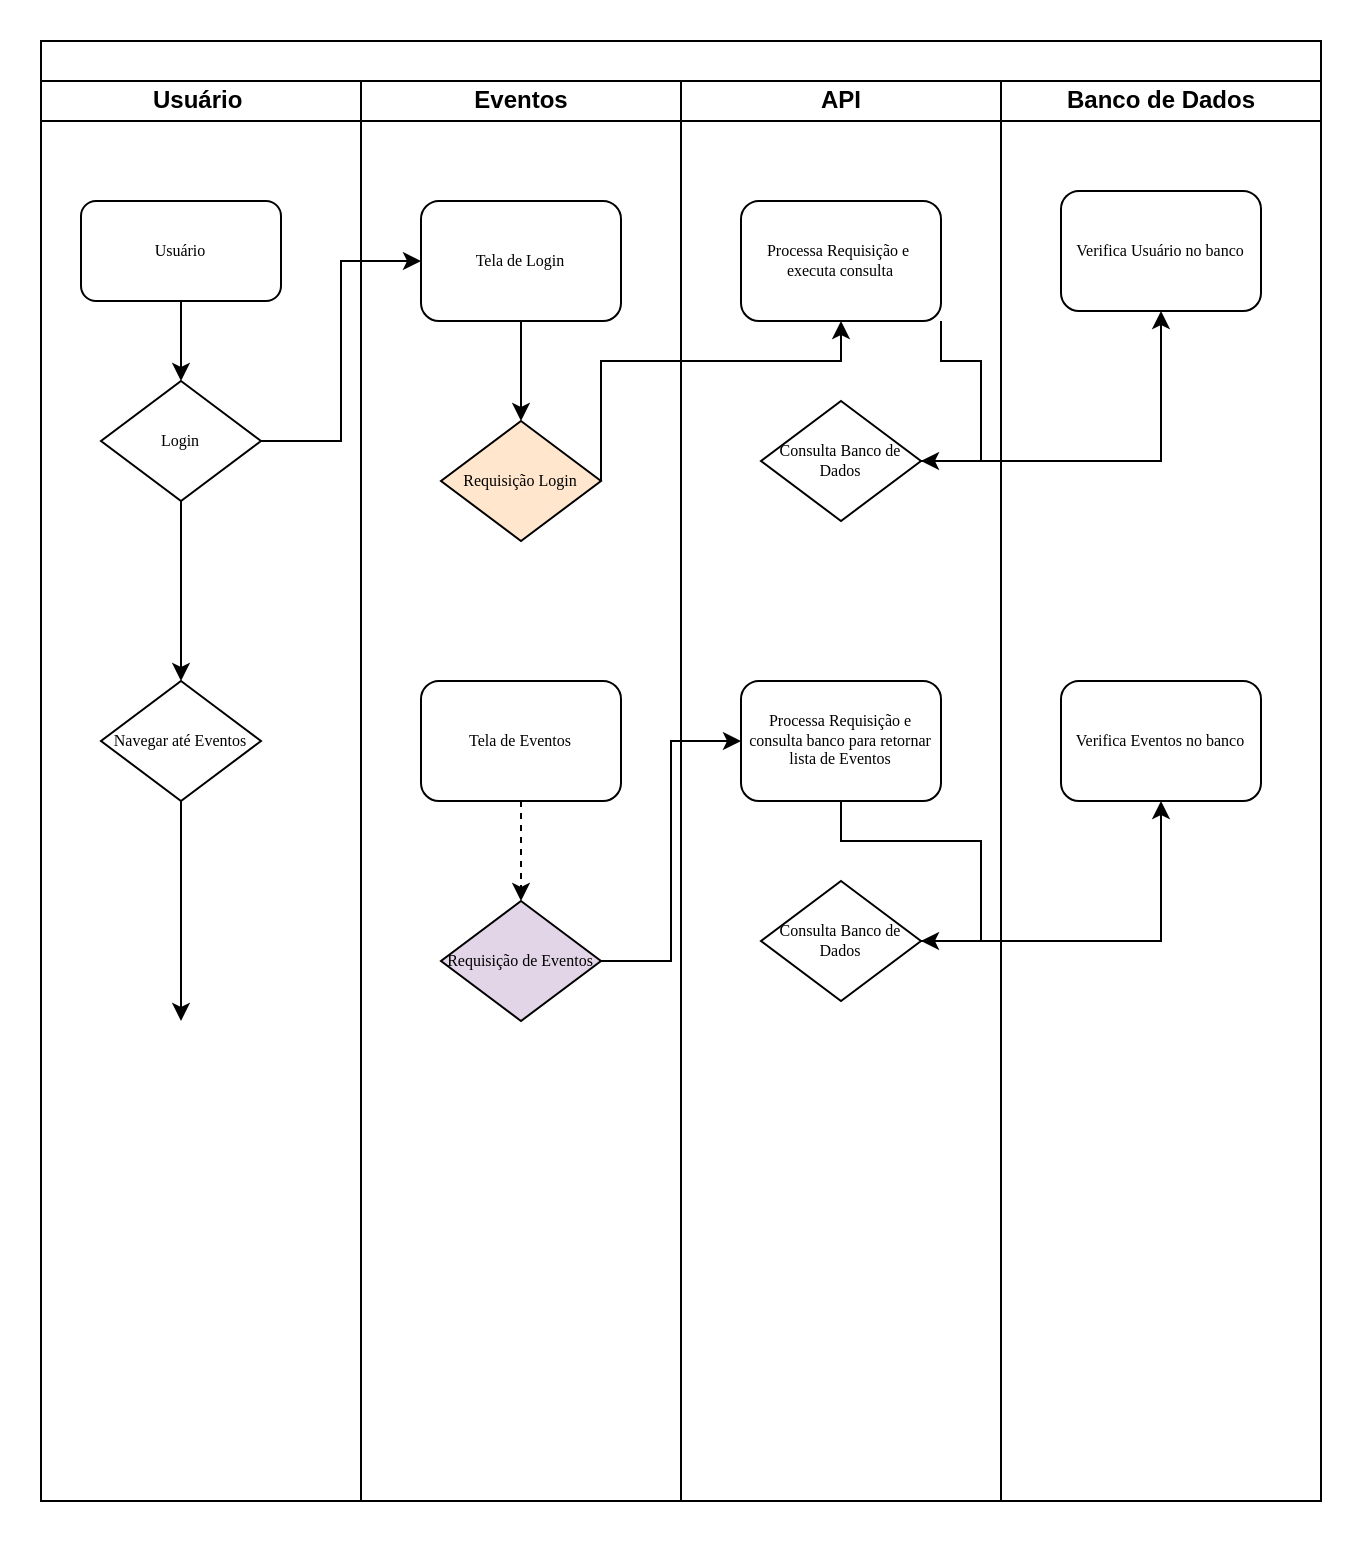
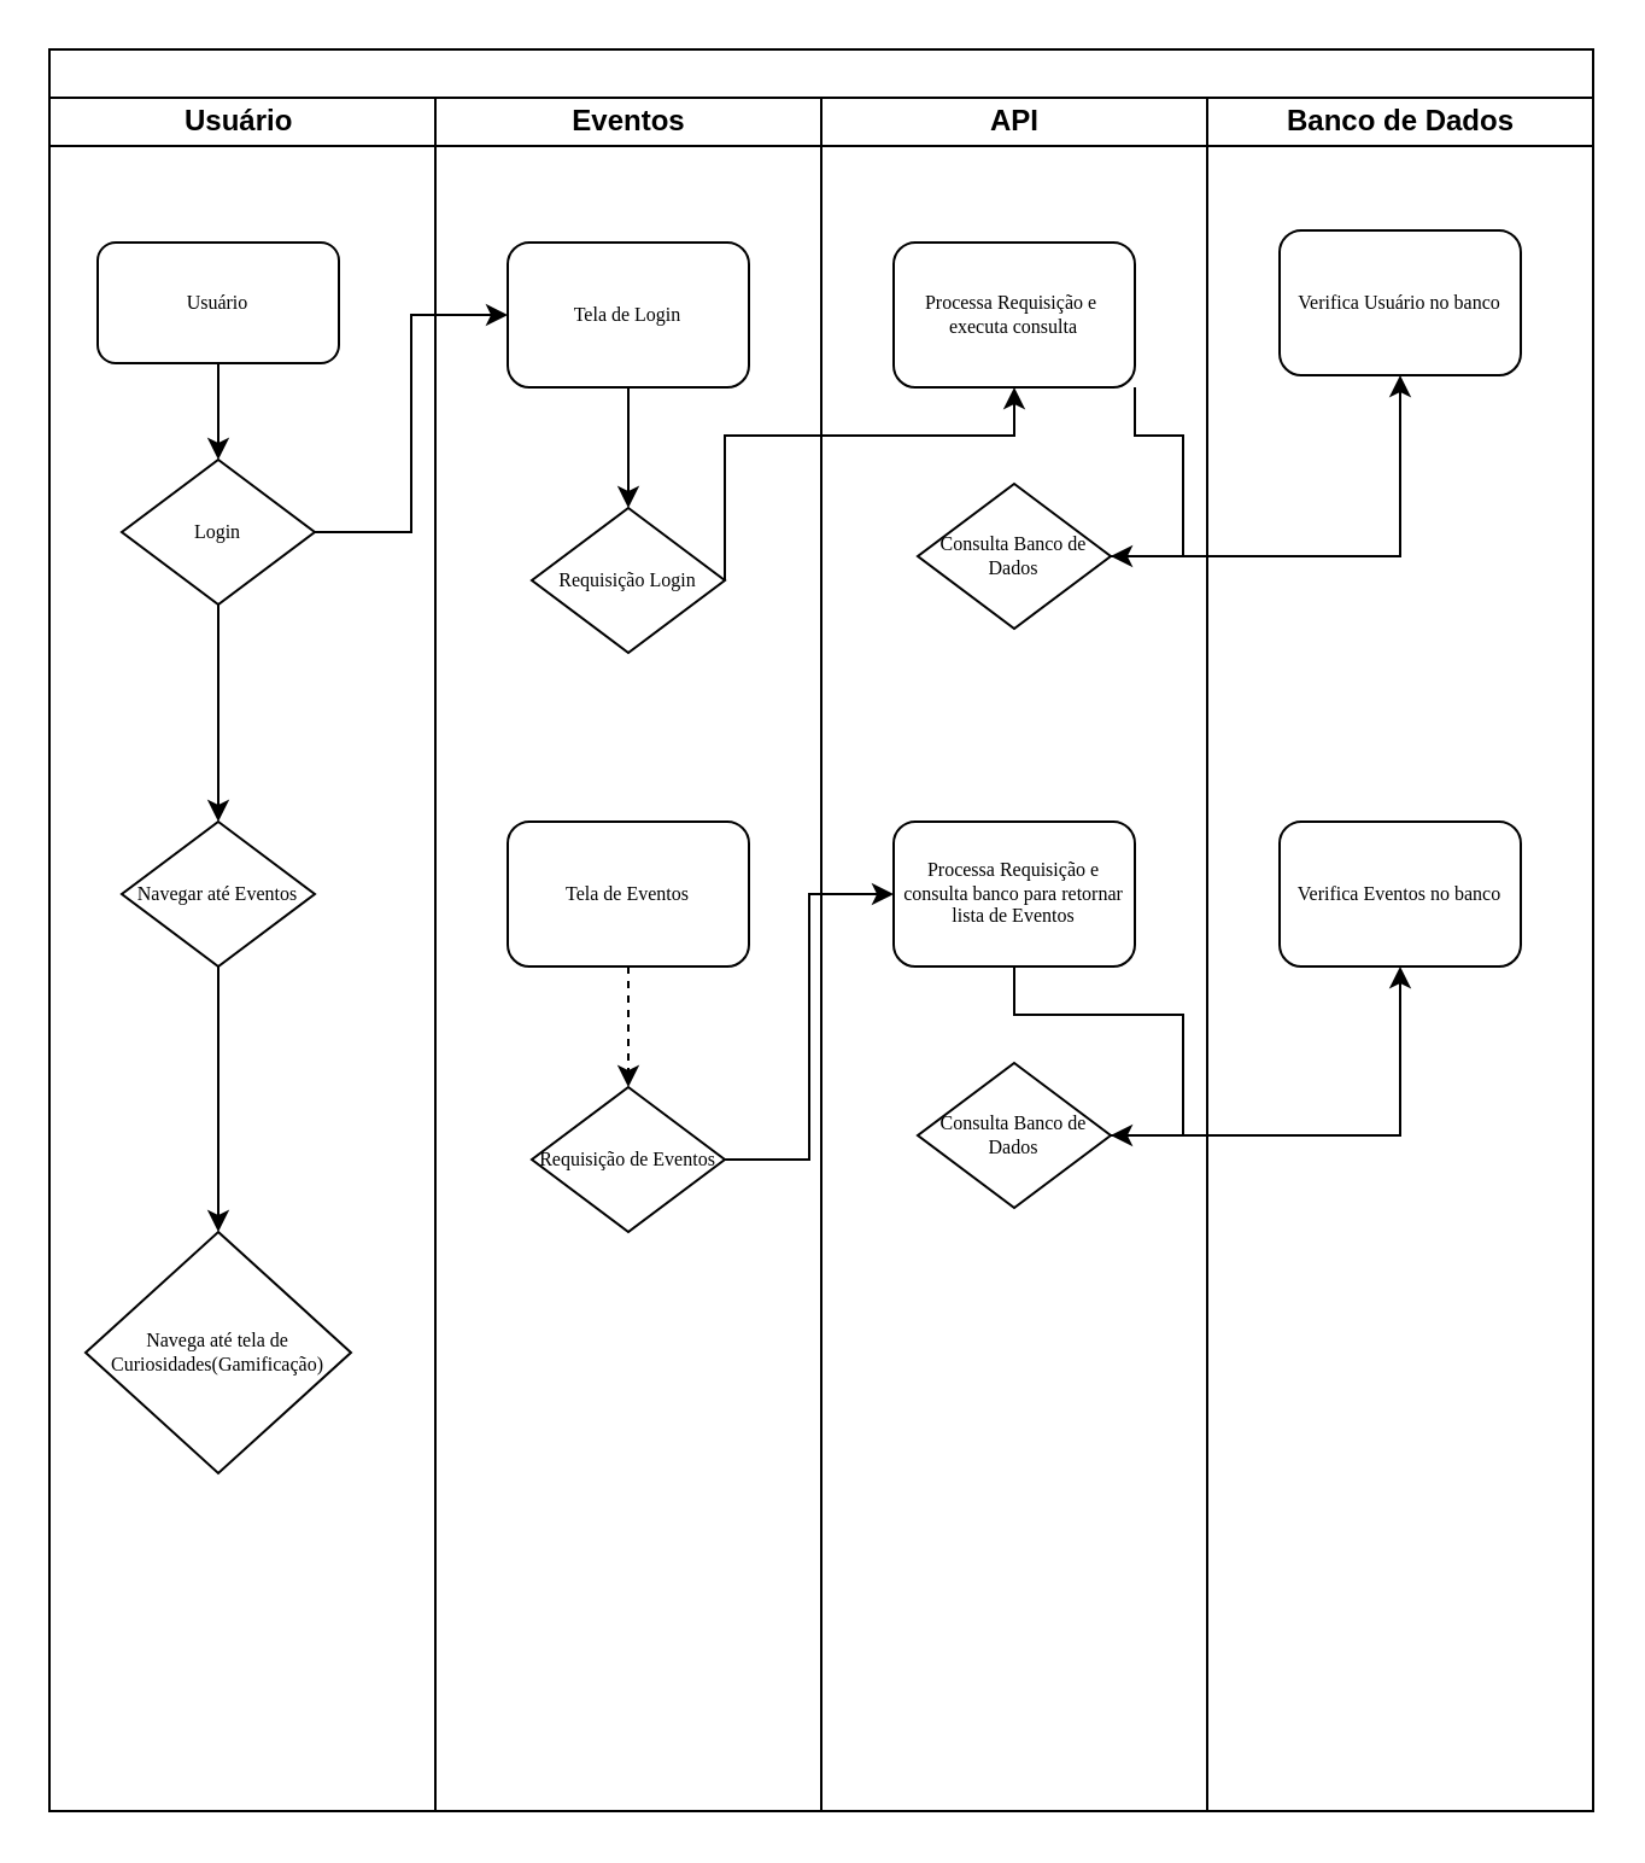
- <mxCell id="15" value="Requisição Login" style="rhombus;whiteSpace=wrap;html=1;rounded=0;shadow=0;labelBackgroundColor=none;strokeWidth=1;fontFamily=Verdana;fontSize=8;align=center;fillColor=#ffe6cc;" parent="12" vertex="1"><mxGeometry x="40" y="170" width="80" height="60" as="geometry" /></mxCell>
+ <mxCell id="15" value="Requisição Login" style="rhombus;whiteSpace=wrap;html=1;rounded=0;shadow=0;labelBackgroundColor=none;strokeWidth=1;fontFamily=Verdana;fontSize=8;align=center;" parent="12" vertex="1"><mxGeometry x="40" y="170" width="80" height="60" as="geometry" /></mxCell>
- <mxCell id="18" value="Requisição de Eventos" style="rhombus;whiteSpace=wrap;html=1;rounded=0;shadow=0;labelBackgroundColor=none;strokeWidth=1;fontFamily=Verdana;fontSize=8;align=center;fillColor=#e1d5e7;" vertex="1" parent="12"><mxGeometry x="40" y="410" width="80" height="60" as="geometry" /></mxCell>
+ <mxCell id="18" value="Requisição de Eventos" style="rhombus;whiteSpace=wrap;html=1;rounded=0;shadow=0;labelBackgroundColor=none;strokeWidth=1;fontFamily=Verdana;fontSize=8;align=center;" vertex="1" parent="12"><mxGeometry x="40" y="410" width="80" height="60" as="geometry" /></mxCell>
+ <mxCell id="10" value="Navega até tela de Curiosidades(Gamificação)" style="rhombus;whiteSpace=wrap;html=1;rounded=0;shadow=0;labelBackgroundColor=none;strokeWidth=1;fontFamily=Verdana;fontSize=8;align=center;" vertex="1" parent="3"><mxGeometry x="15" y="470" width="110" height="100" as="geometry" /></mxCell>
